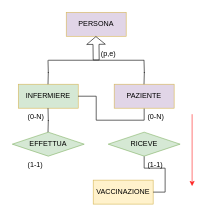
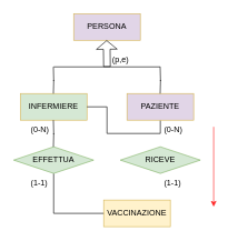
- <mxCell id="12" style="edgeStyle=orthogonalEdgeStyle;rounded=0;orthogonalLoop=1;jettySize=auto;html=1;exitX=0.5;exitY=1;exitDx=0;exitDy=0;entryX=1;entryY=0.5;entryDx=0;entryDy=0;endArrow=none;endFill=0;" edge="1" parent="1" source="13" target="9"><mxGeometry relative="1" as="geometry" /></mxCell>
+ <mxCell id="10" style="edgeStyle=orthogonalEdgeStyle;rounded=0;orthogonalLoop=1;jettySize=auto;html=1;exitX=0.5;exitY=1;exitDx=0;exitDy=0;entryX=0;entryY=0.5;entryDx=0;entryDy=0;endArrow=none;endFill=0;" edge="1" parent="1" source="11" target="9"><mxGeometry relative="1" as="geometry" /></mxCell>
